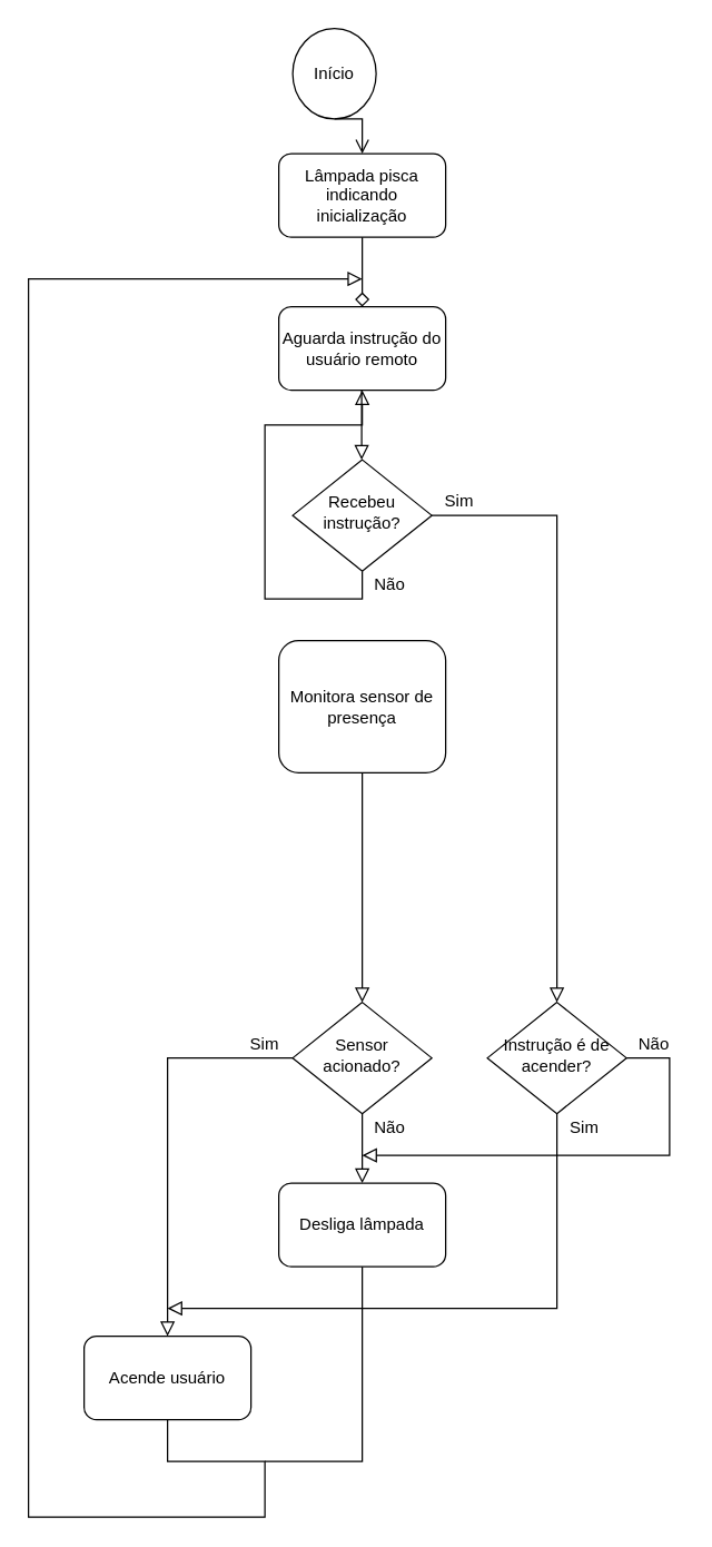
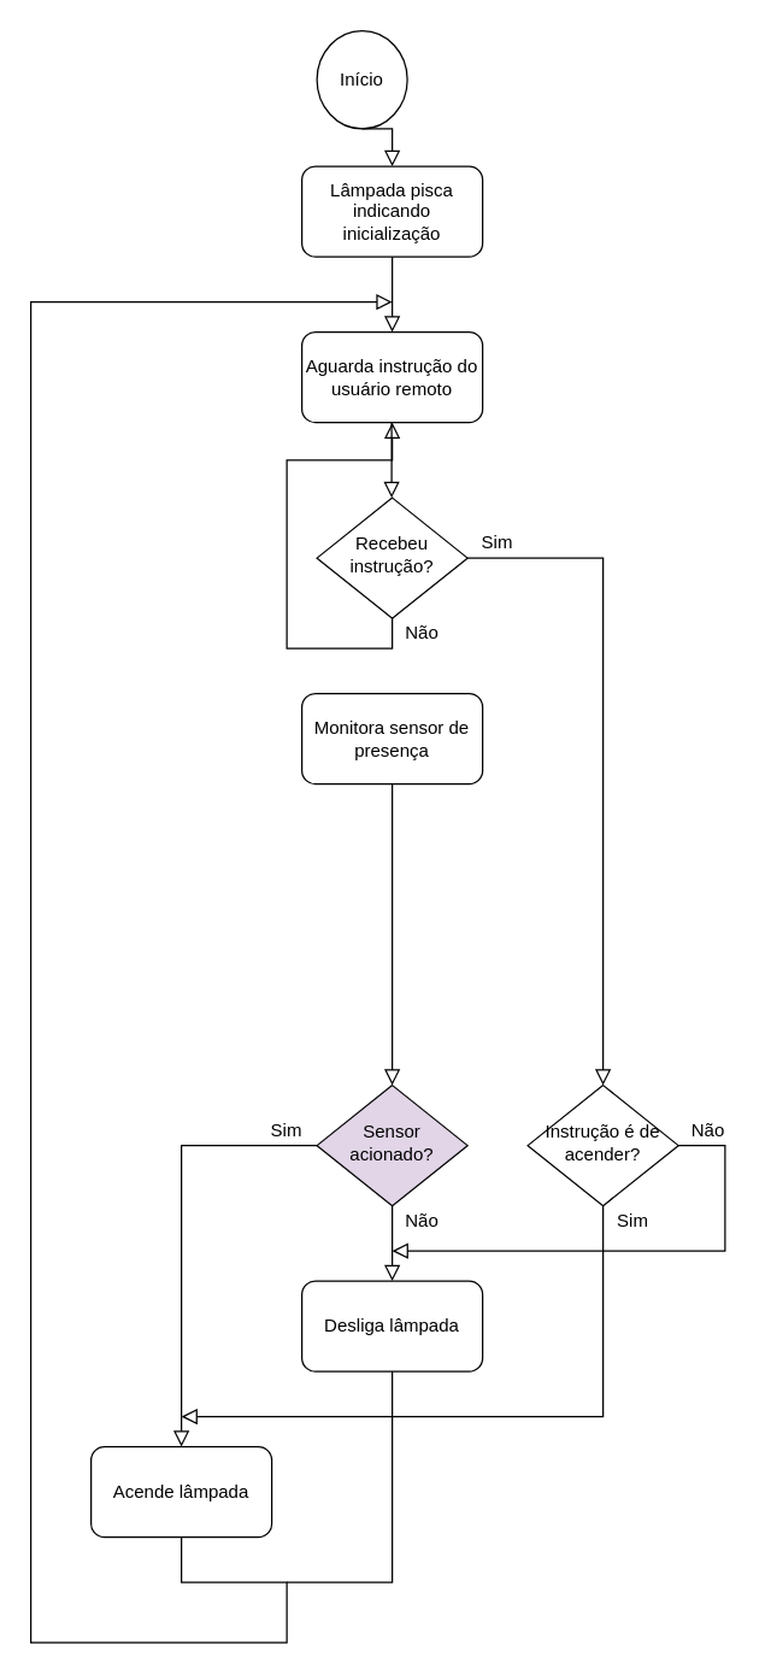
- <mxCell id="4" value="" style="rounded=0;html=1;jettySize=auto;orthogonalLoop=1;fontSize=11;endArrow=open;endFill=0;endSize=8;strokeWidth=1;shadow=0;labelBackgroundColor=none;edgeStyle=orthogonalEdgeStyle;exitX=0.5;exitY=1;exitDx=0;exitDy=0;exitPerimeter=0;entryX=0.5;entryY=0;entryDx=0;entryDy=0;" parent="1" source="3" target="2" edge="1"><mxGeometry relative="1" as="geometry"><mxPoint x="270" y="150" as="sourcePoint" /><mxPoint x="240" y="80" as="targetPoint" /></mxGeometry></mxCell>
+ <mxCell id="4" value="" style="rounded=0;html=1;jettySize=auto;orthogonalLoop=1;fontSize=11;endArrow=block;endFill=0;endSize=8;strokeWidth=1;shadow=0;labelBackgroundColor=none;edgeStyle=orthogonalEdgeStyle;exitX=0.5;exitY=1;exitDx=0;exitDy=0;exitPerimeter=0;entryX=0.5;entryY=0;entryDx=0;entryDy=0;" parent="1" source="3" target="2" edge="1"><mxGeometry relative="1" as="geometry"><mxPoint x="270" y="150" as="sourcePoint" /><mxPoint x="240" y="80" as="targetPoint" /></mxGeometry></mxCell>
- <mxCell id="5" value="" style="rounded=0;html=1;jettySize=auto;orthogonalLoop=1;fontSize=11;endArrow=diamond;endFill=0;endSize=8;strokeWidth=1;shadow=0;labelBackgroundColor=none;edgeStyle=orthogonalEdgeStyle;exitX=0.5;exitY=1;exitDx=0;exitDy=0;entryX=0.5;entryY=0;entryDx=0;entryDy=0;" parent="1" source="2" target="6" edge="1"><mxGeometry relative="1" as="geometry"><mxPoint x="259.58" y="180" as="sourcePoint" /><mxPoint x="260" y="200" as="targetPoint" /></mxGeometry></mxCell>
+ <mxCell id="5" value="" style="rounded=0;html=1;jettySize=auto;orthogonalLoop=1;fontSize=11;endArrow=block;endFill=0;endSize=8;strokeWidth=1;shadow=0;labelBackgroundColor=none;edgeStyle=orthogonalEdgeStyle;exitX=0.5;exitY=1;exitDx=0;exitDy=0;entryX=0.5;entryY=0;entryDx=0;entryDy=0;" parent="1" source="2" target="6" edge="1"><mxGeometry relative="1" as="geometry"><mxPoint x="259.58" y="180" as="sourcePoint" /><mxPoint x="260" y="200" as="targetPoint" /></mxGeometry></mxCell>
- <mxCell id="11" value="Monitora sensor de presença" style="rounded=1;whiteSpace=wrap;html=1;fontSize=12;glass=0;strokeWidth=1;shadow=0;" parent="1" vertex="1"><mxGeometry x="200" y="460" width="120" height="95" as="geometry" /></mxCell>
+ <mxCell id="11" value="Monitora sensor de presença" style="rounded=1;whiteSpace=wrap;html=1;fontSize=12;glass=0;strokeWidth=1;shadow=0;" parent="1" vertex="1"><mxGeometry x="200" y="460" width="120" height="60" as="geometry" /></mxCell>
- <mxCell id="13" value="Sensor acionado?" style="rhombus;whiteSpace=wrap;html=1;shadow=0;fontFamily=Helvetica;fontSize=12;align=center;strokeWidth=1;spacing=6;spacingTop=-4;" parent="1" vertex="1"><mxGeometry x="210" y="720" width="100" height="80" as="geometry" /></mxCell>
+ <mxCell id="13" value="Sensor acionado?" style="rhombus;whiteSpace=wrap;html=1;shadow=0;fontFamily=Helvetica;fontSize=12;align=center;strokeWidth=1;spacing=6;spacingTop=-4;fillColor=#e1d5e7;" parent="1" vertex="1"><mxGeometry x="210" y="720" width="100" height="80" as="geometry" /></mxCell>
- <mxCell id="16" value="Acende usuário" style="rounded=1;whiteSpace=wrap;html=1;fontSize=12;glass=0;strokeWidth=1;shadow=0;" parent="1" vertex="1"><mxGeometry x="60" y="960" width="120" height="60" as="geometry" /></mxCell>
+ <mxCell id="16" value="Acende lâmpada" style="rounded=1;whiteSpace=wrap;html=1;fontSize=12;glass=0;strokeWidth=1;shadow=0;" parent="1" vertex="1"><mxGeometry x="60" y="960" width="120" height="60" as="geometry" /></mxCell>
